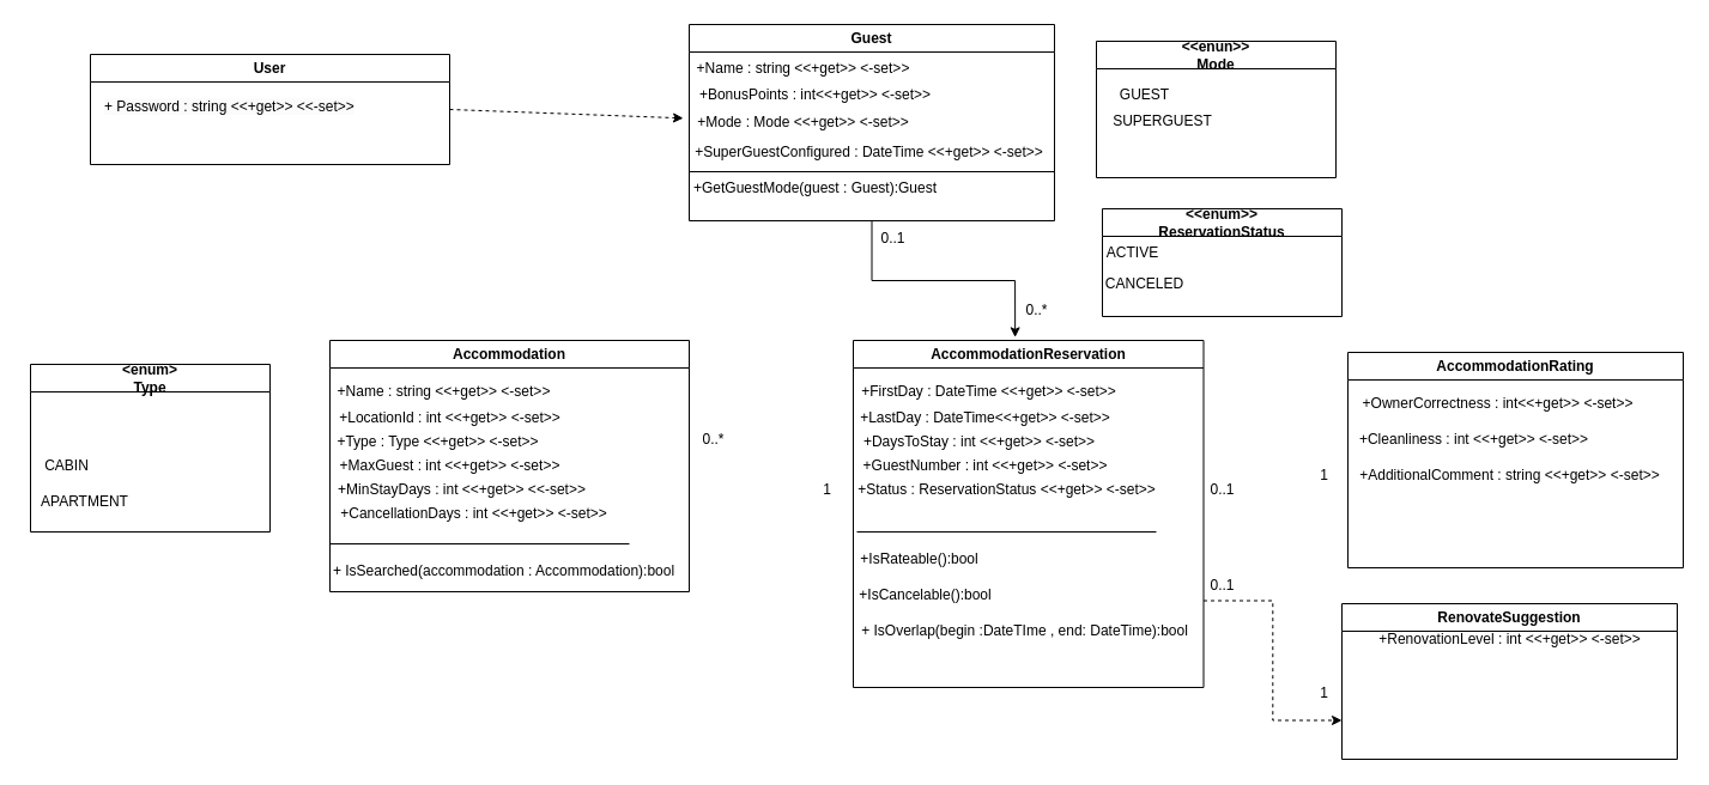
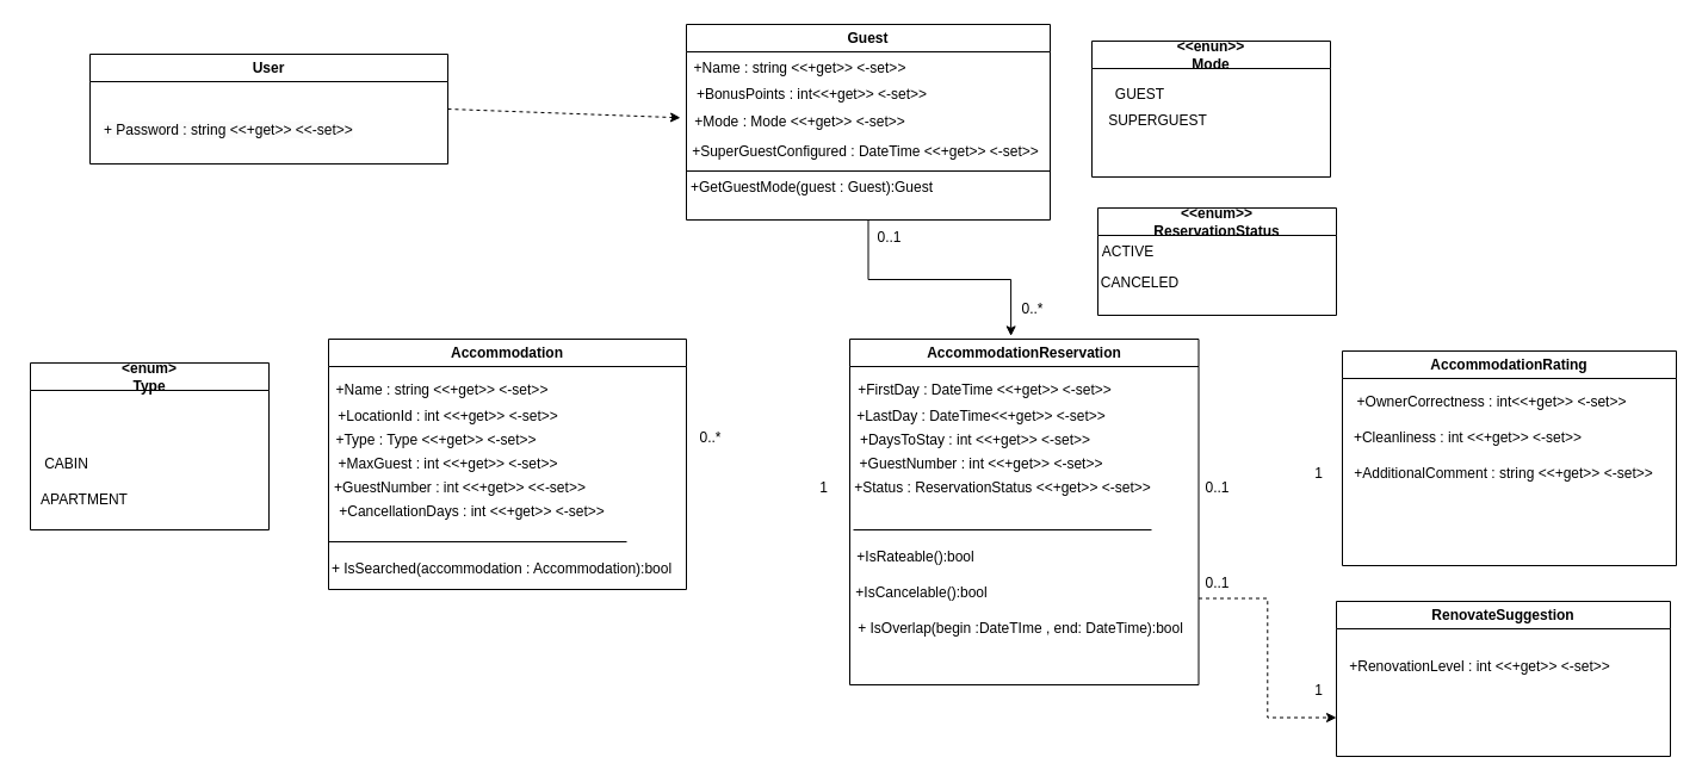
- <mxCell id="55" value="&lt;span style=&quot;color: rgb(0, 0, 0); font-family: Helvetica; font-size: 12px; font-style: normal; font-variant-ligatures: normal; font-variant-caps: normal; font-weight: 400; letter-spacing: normal; orphans: 2; text-align: center; text-indent: 0px; text-transform: none; widows: 2; word-spacing: 0px; -webkit-text-stroke-width: 0px; white-space: nowrap; background-color: rgb(251, 251, 251); text-decoration-thickness: initial; text-decoration-style: initial; text-decoration-color: initial; display: inline !important; float: none;&quot;&gt;+ Password : string &amp;lt;&amp;lt;+get&amp;gt;&amp;gt; &amp;lt;&amp;lt;-set&amp;gt;&amp;gt;&lt;/span&gt;" style="text;whiteSpace=wrap;html=1;" vertex="1" parent="54"><mxGeometry x="10" y="30" width="240" height="40" as="geometry" /></mxCell>
+ <mxCell id="55" value="&lt;span style=&quot;color: rgb(0, 0, 0); font-family: Helvetica; font-size: 12px; font-style: normal; font-variant-ligatures: normal; font-variant-caps: normal; font-weight: 400; letter-spacing: normal; orphans: 2; text-align: center; text-indent: 0px; text-transform: none; widows: 2; word-spacing: 0px; -webkit-text-stroke-width: 0px; white-space: nowrap; background-color: rgb(251, 251, 251); text-decoration-thickness: initial; text-decoration-style: initial; text-decoration-color: initial; display: inline !important; float: none;&quot;&gt;+ Password : string &amp;lt;&amp;lt;+get&amp;gt;&amp;gt; &amp;lt;&amp;lt;-set&amp;gt;&amp;gt;&lt;/span&gt;" style="text;whiteSpace=wrap;html=1;" vertex="1" parent="54"><mxGeometry x="10" y="50" width="240" height="40" as="geometry" /></mxCell>
- <mxCell id="30" value="+MinStayDays : int &amp;lt;&amp;lt;+get&amp;gt;&amp;gt; &amp;lt;&amp;lt;-set&amp;gt;&amp;gt;" style="text;html=1;align=center;verticalAlign=middle;resizable=0;points=[];autosize=1;strokeColor=none;fillColor=none;" vertex="1" parent="25"><mxGeometry x="-5" y="110" width="230" height="30" as="geometry" /></mxCell>
+ <mxCell id="30" value="+GuestNumber : int &amp;lt;&amp;lt;+get&amp;gt;&amp;gt; &amp;lt;&amp;lt;-set&amp;gt;&amp;gt;" style="text;html=1;align=center;verticalAlign=middle;resizable=0;points=[];autosize=1;strokeColor=none;fillColor=none;" vertex="1" parent="25"><mxGeometry x="-5" y="110" width="230" height="30" as="geometry" /></mxCell>
- <mxCell id="19" value="+RenovationLevel : int &amp;lt;&amp;lt;+get&amp;gt;&amp;gt; &amp;lt;-set&amp;gt;&amp;gt;" style="text;html=1;align=center;verticalAlign=middle;resizable=0;points=[];autosize=1;strokeColor=none;fillColor=none;" vertex="1" parent="18"><mxGeometry x="20" y="15" width="240" height="30" as="geometry" /></mxCell>
+ <mxCell id="19" value="+RenovationLevel : int &amp;lt;&amp;lt;+get&amp;gt;&amp;gt; &amp;lt;-set&amp;gt;&amp;gt;" style="text;html=1;align=center;verticalAlign=middle;resizable=0;points=[];autosize=1;strokeColor=none;fillColor=none;" vertex="1" parent="18"><mxGeometry y="40" width="240" height="30" as="geometry" /></mxCell>
